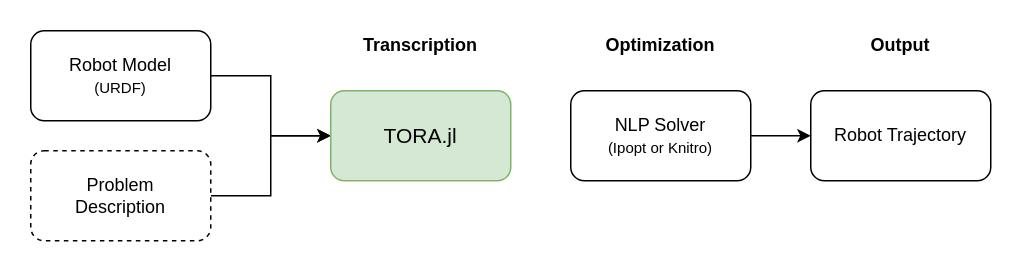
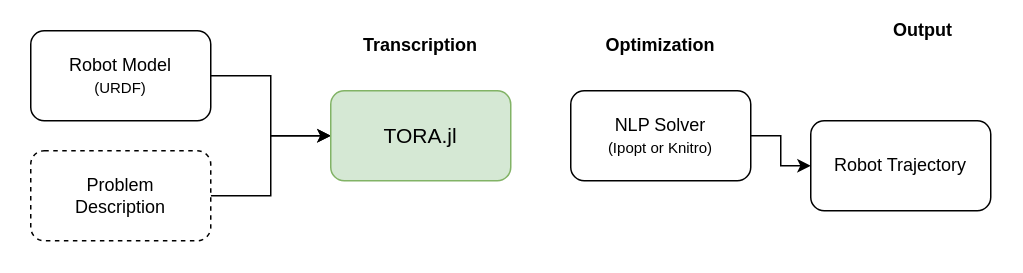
- <mxCell id="11" value="Output" style="text;html=1;strokeColor=none;fillColor=none;align=center;verticalAlign=middle;whiteSpace=wrap;rounded=0;fontStyle=1" vertex="1" parent="1"><mxGeometry x="540" y="20" width="120" height="20" as="geometry" /></mxCell>
+ <mxCell id="11" value="Output" style="text;html=1;strokeColor=none;fillColor=none;align=center;verticalAlign=middle;whiteSpace=wrap;rounded=0;fontStyle=1" vertex="1" parent="1"><mxGeometry x="555" y="10" width="120" height="20" as="geometry" /></mxCell>
- <mxCell id="12" value="Robot Trajectory" style="rounded=1;whiteSpace=wrap;html=1;" vertex="1" parent="1"><mxGeometry x="540" y="60" width="120" height="60" as="geometry" /></mxCell>
+ <mxCell id="12" value="Robot Trajectory" style="rounded=1;whiteSpace=wrap;html=1;" vertex="1" parent="1"><mxGeometry x="540" y="80" width="120" height="60" as="geometry" /></mxCell>
